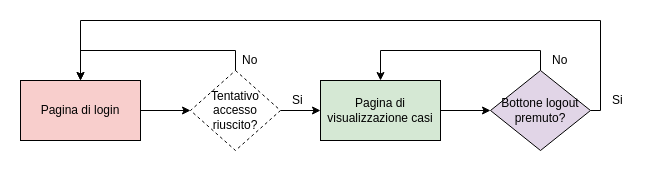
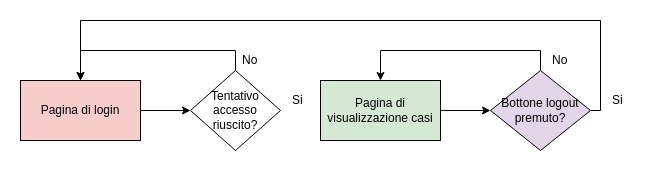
- <mxCell id="6" value="Tentativo accesso riuscito?" style="rhombus;whiteSpace=wrap;html=1;dashed=1;" vertex="1" parent="1"><mxGeometry x="190" y="70" width="90" height="80" as="geometry" /></mxCell>
+ <mxCell id="6" value="Tentativo accesso riuscito?" style="rhombus;whiteSpace=wrap;html=1;" vertex="1" parent="1"><mxGeometry x="190" y="70" width="90" height="80" as="geometry" /></mxCell>
- <mxCell id="5" value="" style="edgeStyle=orthogonalEdgeStyle;rounded=0;orthogonalLoop=1;jettySize=auto;html=1;" edge="1" parent="1" source="6" target="9"><mxGeometry relative="1" as="geometry" /></mxCell>
